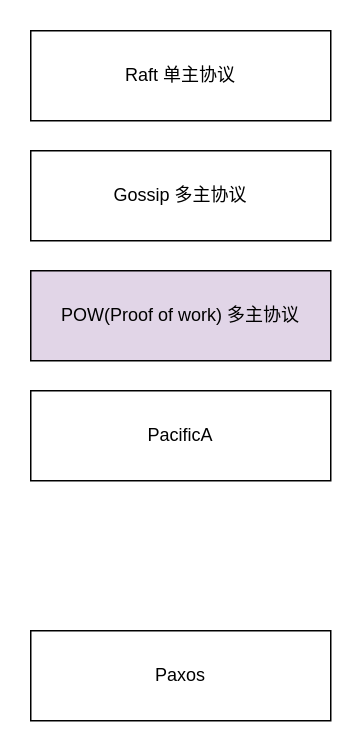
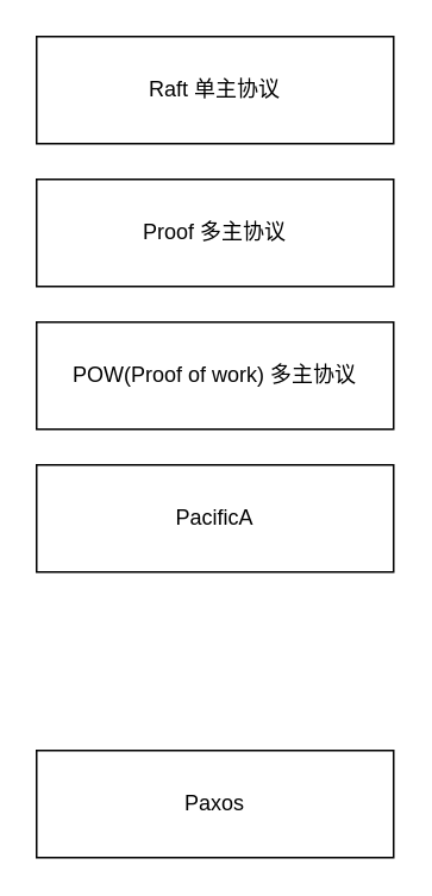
- <mxCell id="3" value="Gossip 多主协议" style="rounded=0;whiteSpace=wrap;html=1;" parent="1" vertex="1"><mxGeometry x="20" y="100" width="200" height="60" as="geometry" /></mxCell>
+ <mxCell id="3" value="Proof 多主协议" style="rounded=0;whiteSpace=wrap;html=1;" parent="1" vertex="1"><mxGeometry x="20" y="100" width="200" height="60" as="geometry" /></mxCell>
- <mxCell id="4" value="POW(Proof of work) 多主协议" style="rounded=0;whiteSpace=wrap;html=1;fillColor=#e1d5e7;" parent="1" vertex="1"><mxGeometry x="20" y="180" width="200" height="60" as="geometry" /></mxCell>
+ <mxCell id="4" value="POW(Proof of work) 多主协议" style="rounded=0;whiteSpace=wrap;html=1;" parent="1" vertex="1"><mxGeometry x="20" y="180" width="200" height="60" as="geometry" /></mxCell>
